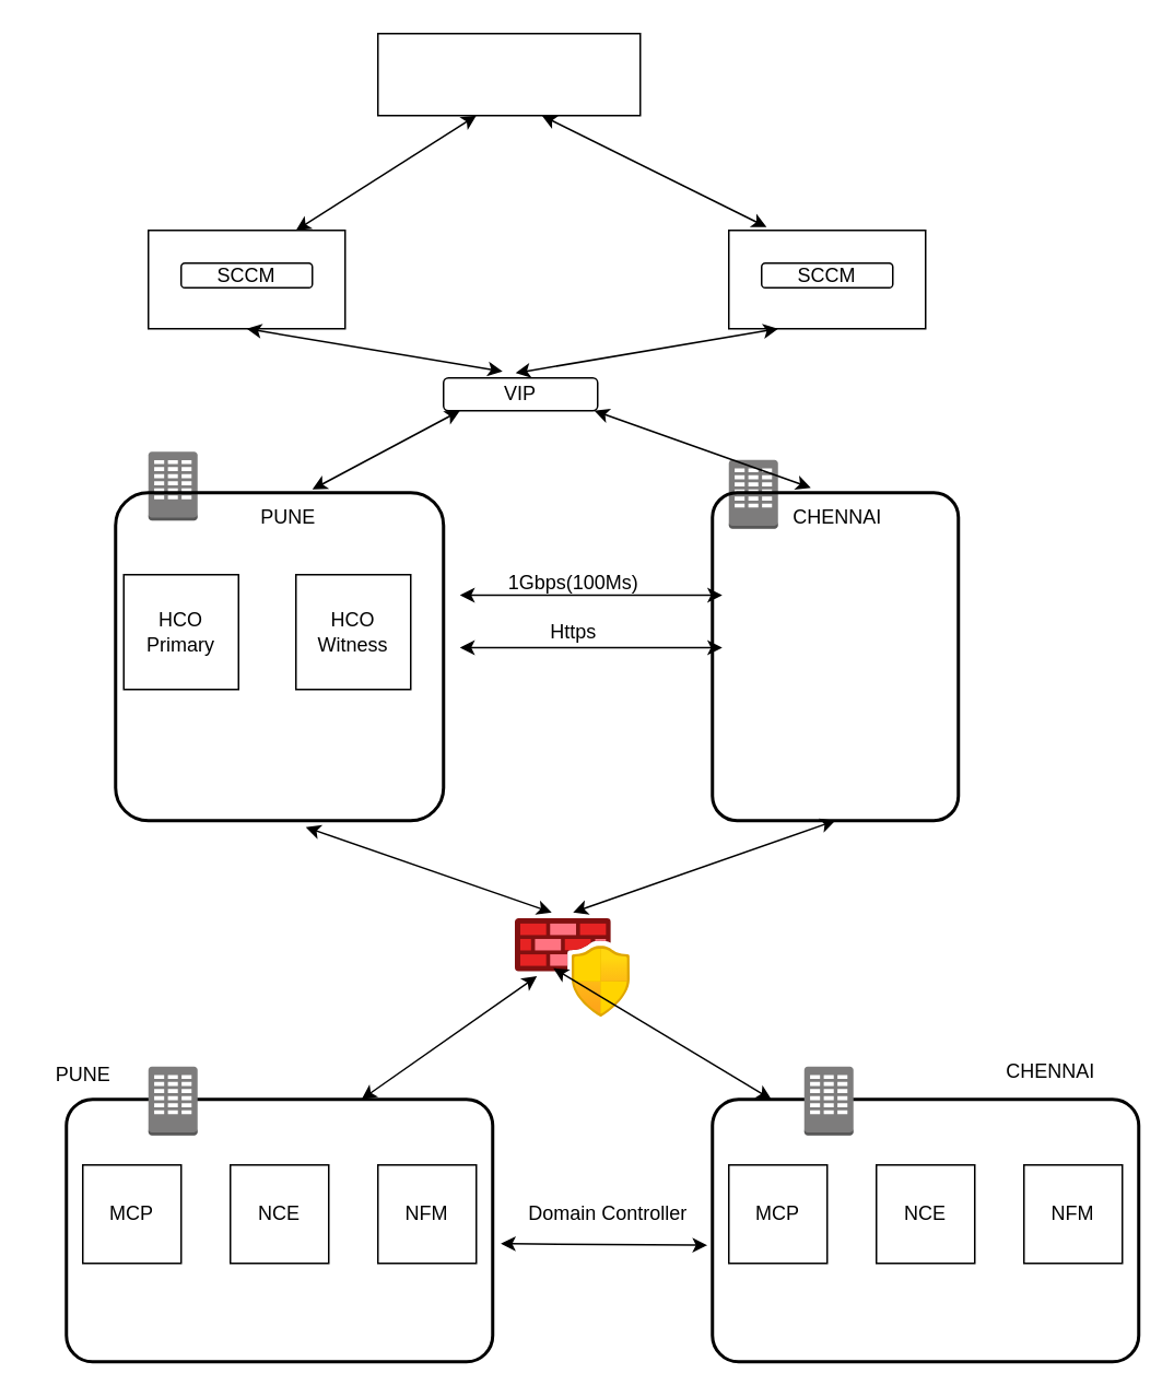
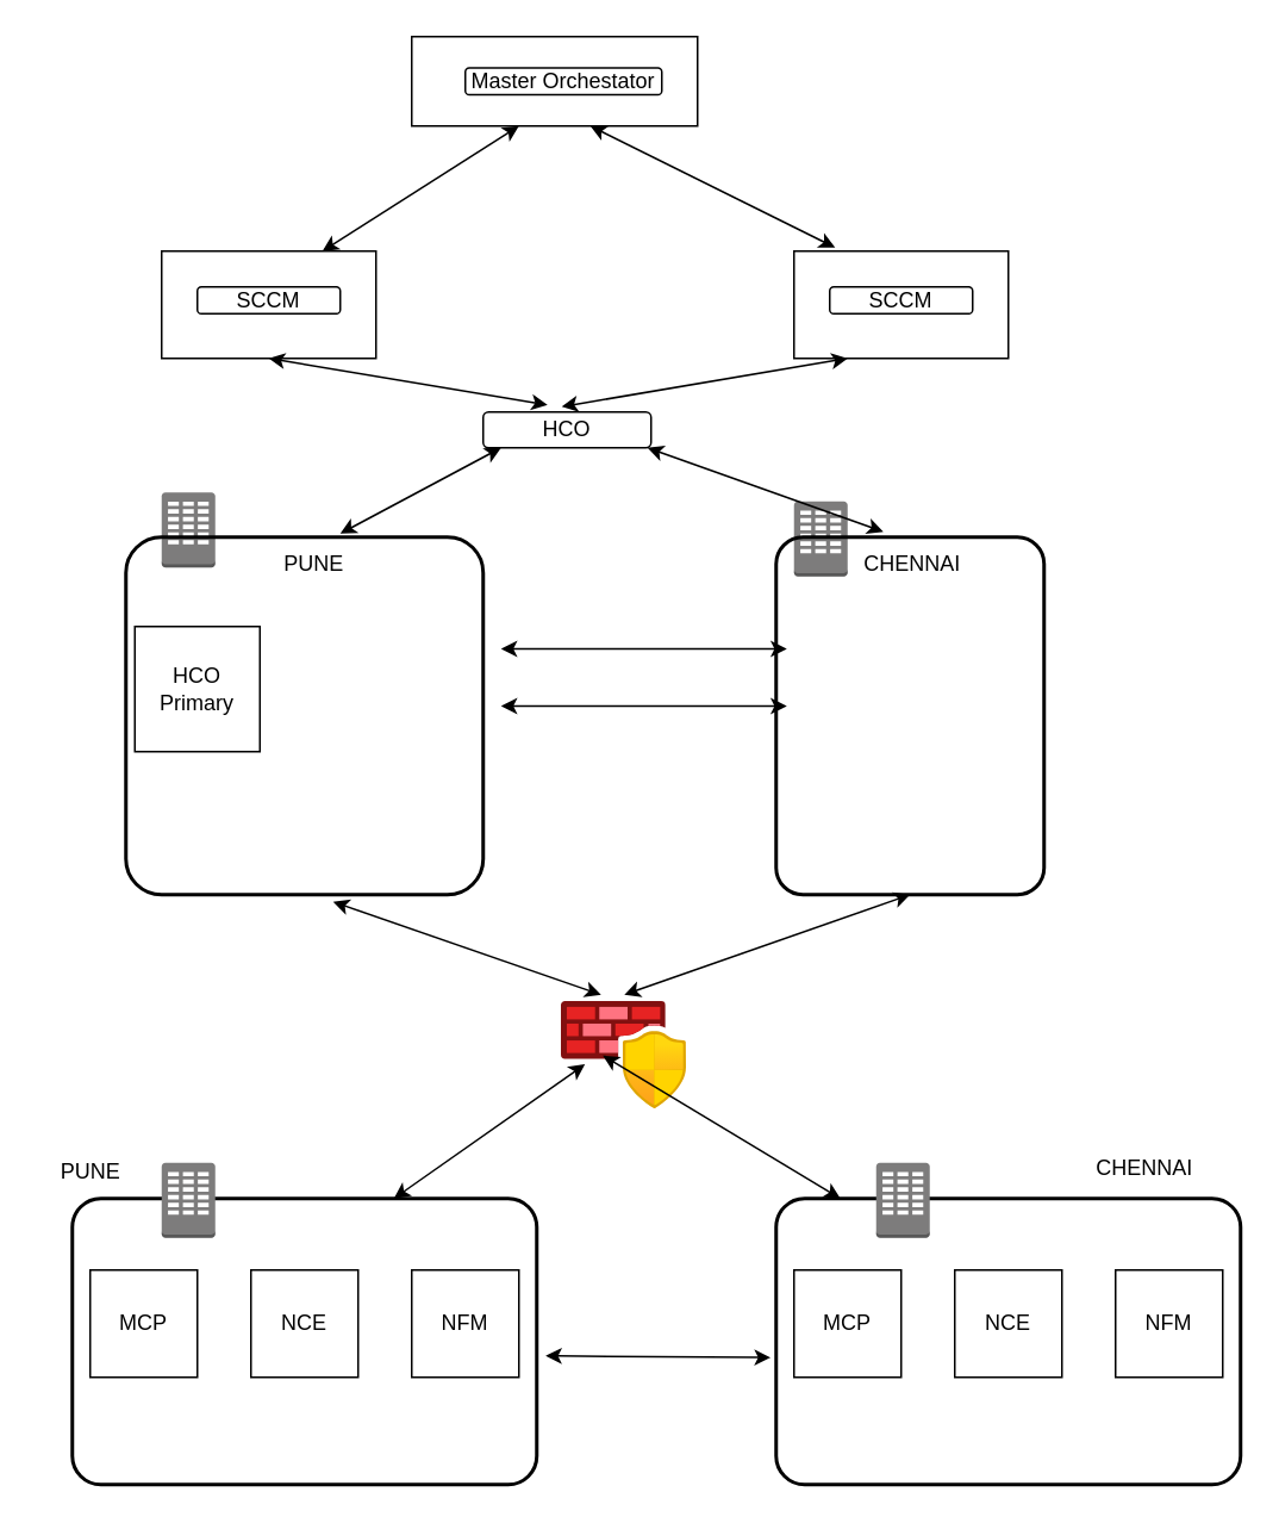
+ <mxCell id="40" value="Master Orchestator" style="rounded=1;whiteSpace=wrap;html=1;" vertex="1" parent="1"><mxGeometry x="260" y="37.5" width="110" height="15" as="geometry" /></mxCell>
- <mxCell id="41" value="VIP" style="rounded=1;whiteSpace=wrap;html=1;" vertex="1" parent="1"><mxGeometry x="270" y="230" width="94" height="20" as="geometry" /></mxCell>
+ <mxCell id="41" value="HCO" style="rounded=1;whiteSpace=wrap;html=1;" vertex="1" parent="1"><mxGeometry x="270" y="230" width="94" height="20" as="geometry" /></mxCell>
- <mxCell id="15" value="1Gbps(100Ms)" style="text;html=1;align=center;verticalAlign=middle;resizable=0;points=[];autosize=1;strokeColor=none;fillColor=none;" vertex="1" parent="1"><mxGeometry x="299" y="340" width="100" height="30" as="geometry" /></mxCell>
- <mxCell id="11" value="HCO Witness" style="whiteSpace=wrap;html=1;aspect=fixed;" vertex="1" parent="1"><mxGeometry x="180" y="350" width="70" height="70" as="geometry" /></mxCell>
- <mxCell id="16" value="Https" style="text;html=1;align=center;verticalAlign=middle;resizable=0;points=[];autosize=1;strokeColor=none;fillColor=none;" vertex="1" parent="1"><mxGeometry x="324" y="370" width="50" height="30" as="geometry" /></mxCell>
- <mxCell id="39" value="Domain Controller" style="text;html=1;align=center;verticalAlign=middle;resizable=0;points=[];autosize=1;strokeColor=none;fillColor=none;" vertex="1" parent="1"><mxGeometry x="310" y="725" width="120" height="30" as="geometry" /></mxCell>
